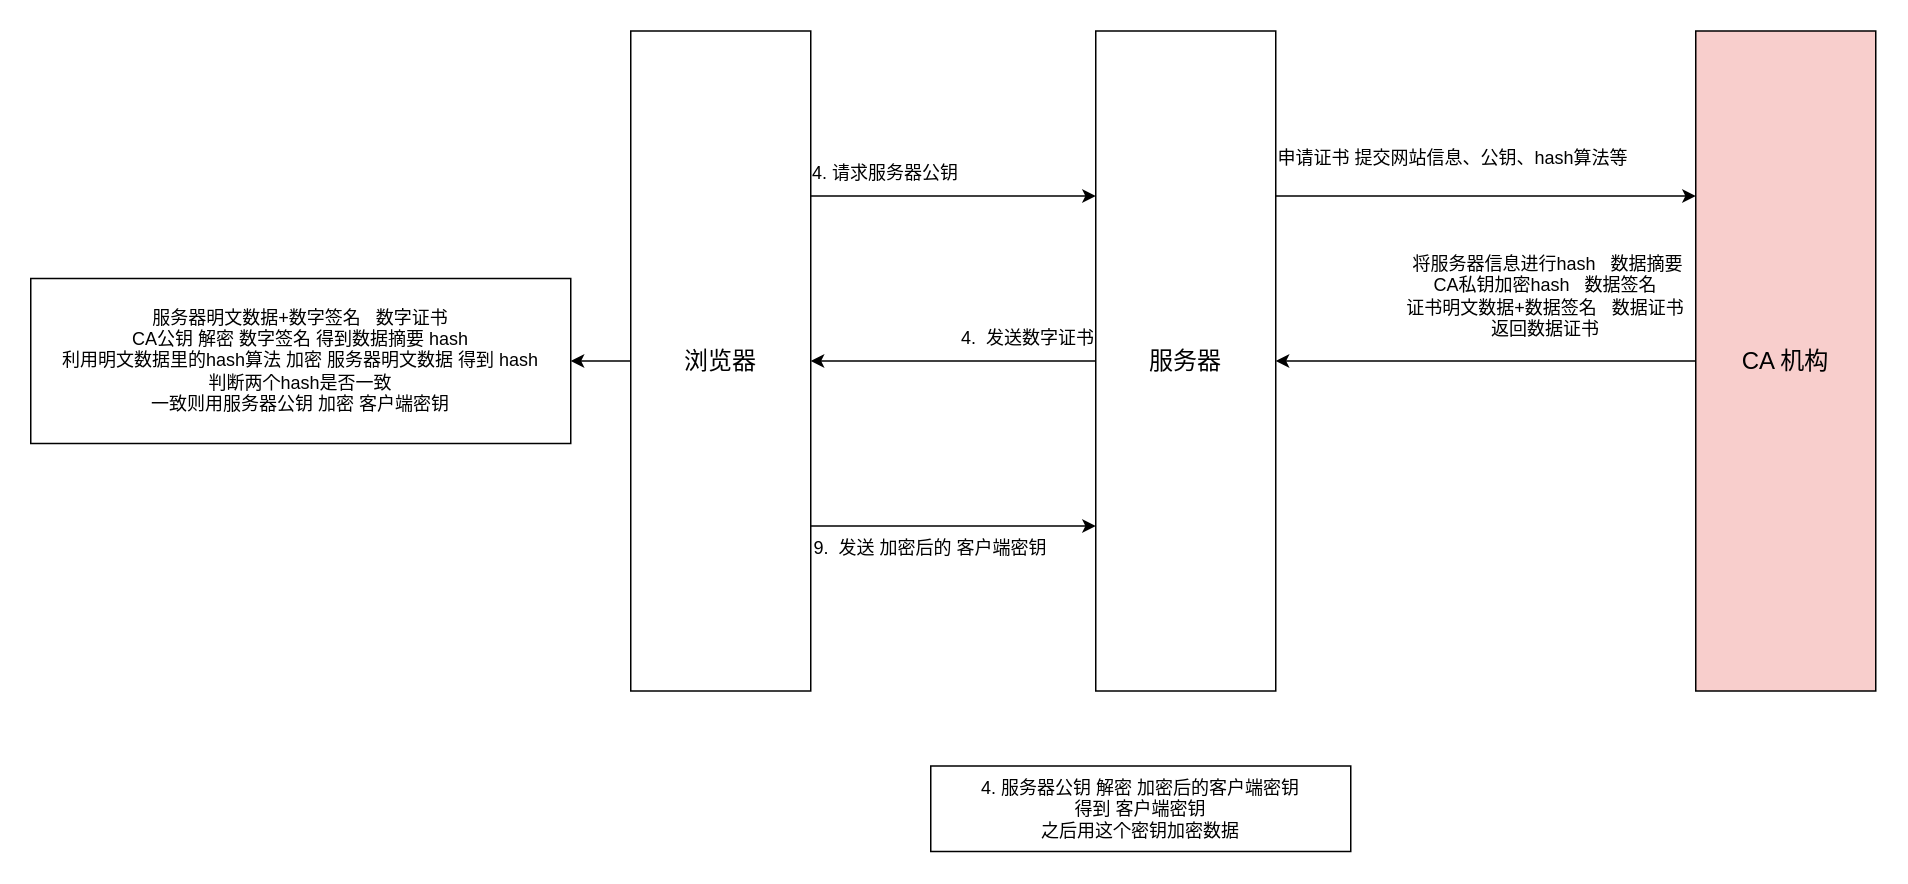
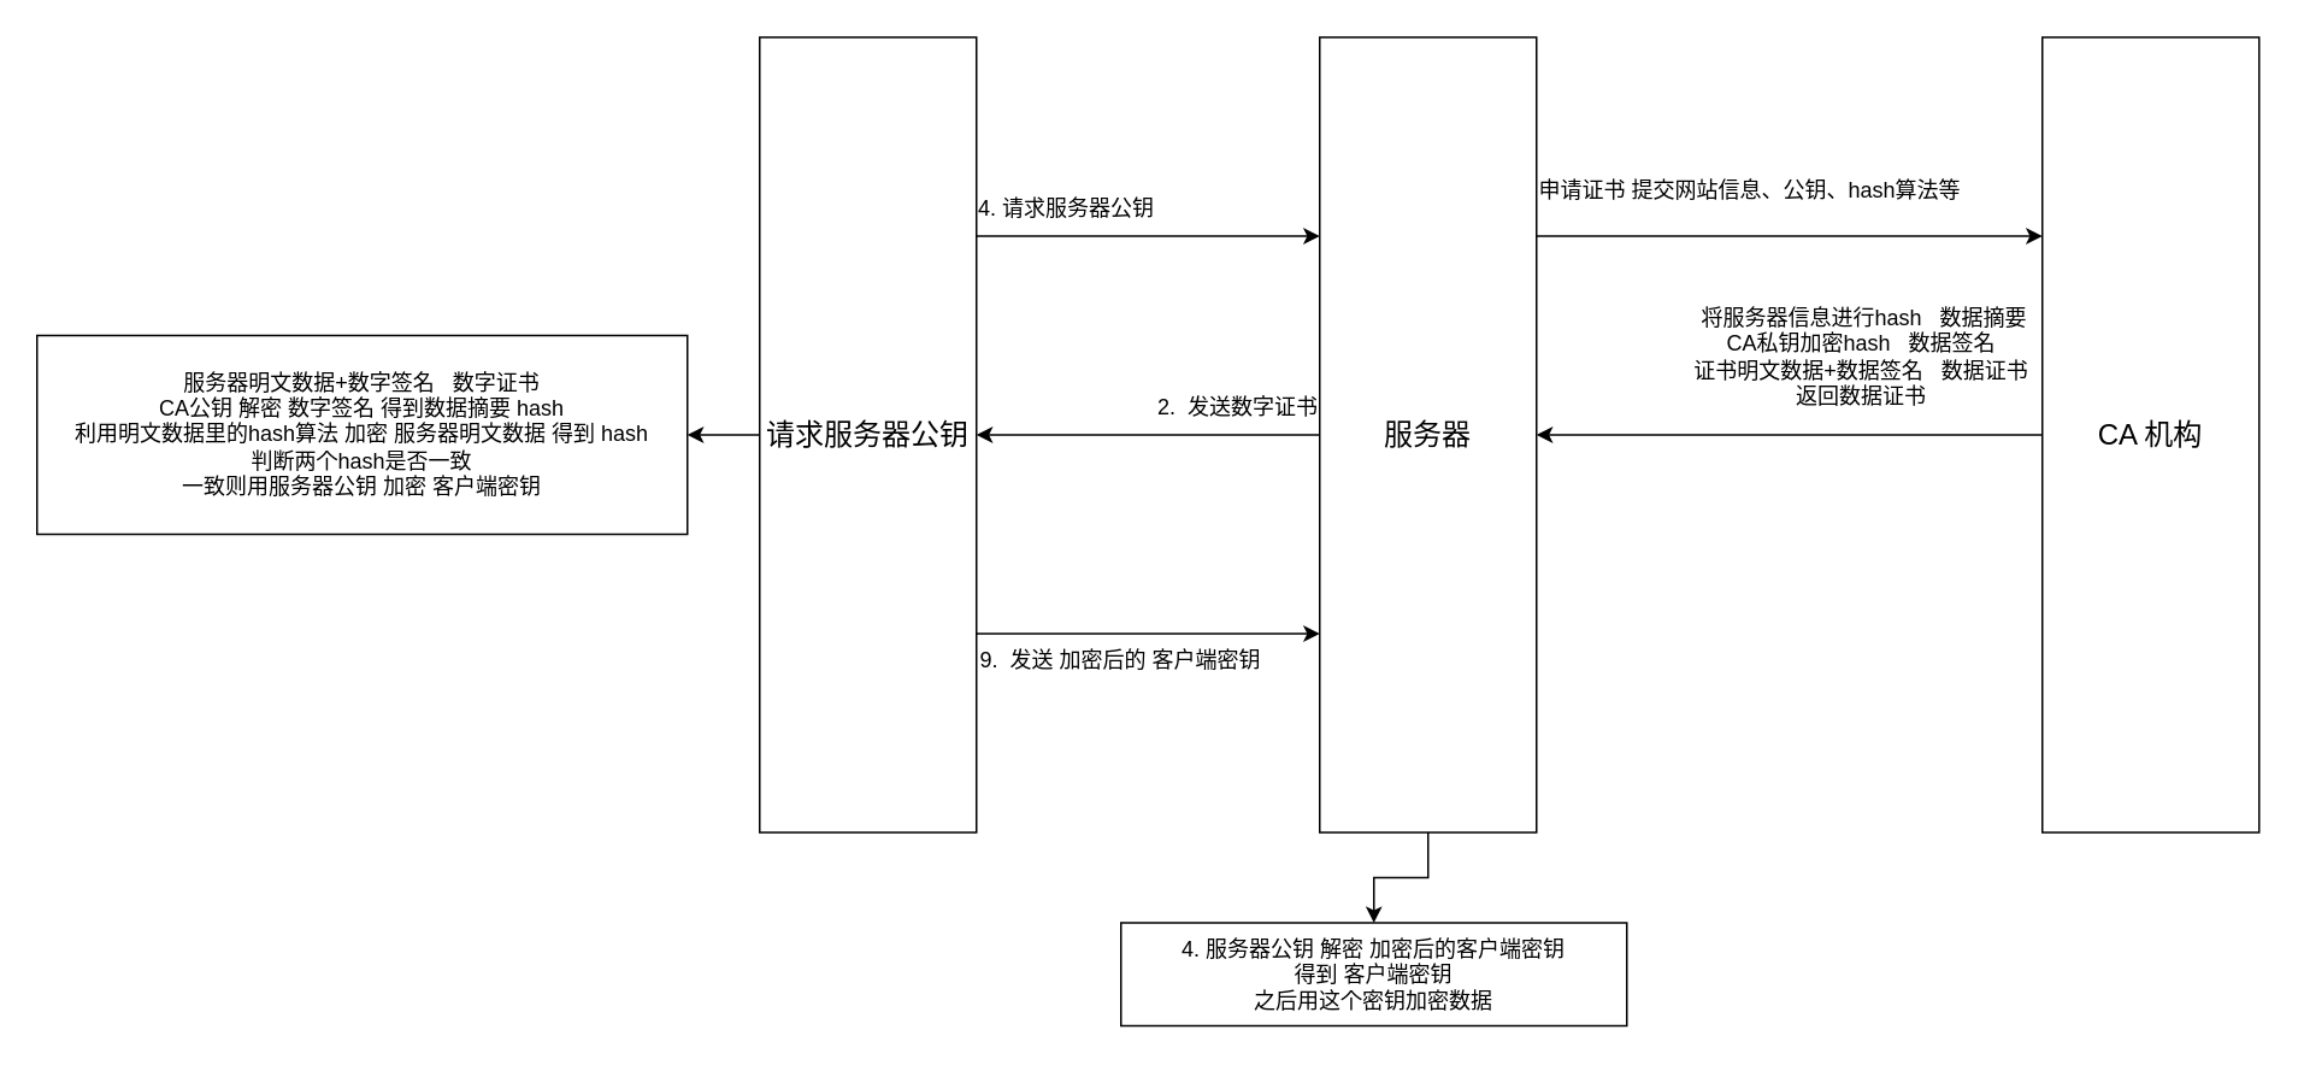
- <mxCell id="11" value="4.&amp;nbsp; 发送数字证书" style="text;html=1;strokeColor=none;fillColor=none;align=center;verticalAlign=middle;whiteSpace=wrap;rounded=0;" vertex="1" parent="1"><mxGeometry x="610" y="210" width="150" height="30" as="geometry" /></mxCell>
+ <mxCell id="11" value="2.&amp;nbsp; 发送数字证书" style="text;html=1;strokeColor=none;fillColor=none;align=center;verticalAlign=middle;whiteSpace=wrap;rounded=0;" vertex="1" parent="1"><mxGeometry x="610" y="210" width="150" height="30" as="geometry" /></mxCell>
- <mxCell id="5" value="&lt;font style=&quot;font-size: 16px&quot;&gt;浏览器&lt;/font&gt;" style="rounded=0;whiteSpace=wrap;html=1;" vertex="1" parent="1"><mxGeometry x="420" y="20" width="120" height="440" as="geometry" /></mxCell>
+ <mxCell id="5" value="&lt;font style=&quot;font-size: 16px&quot;&gt;请求服务器公钥&lt;/font&gt;" style="rounded=0;whiteSpace=wrap;html=1;" vertex="1" parent="1"><mxGeometry x="420" y="20" width="120" height="440" as="geometry" /></mxCell>
- <mxCell id="14" value="&lt;span style=&quot;font-size: 16px&quot;&gt;CA 机构&lt;/span&gt;" style="rounded=0;whiteSpace=wrap;html=1;fillColor=#f8cecc;" vertex="1" parent="1"><mxGeometry x="1130" y="20" width="120" height="440" as="geometry" /></mxCell>
+ <mxCell id="14" value="&lt;span style=&quot;font-size: 16px&quot;&gt;CA 机构&lt;/span&gt;" style="rounded=0;whiteSpace=wrap;html=1;" vertex="1" parent="1"><mxGeometry x="1130" y="20" width="120" height="440" as="geometry" /></mxCell>
+ <mxCell id="8" style="edgeStyle=orthogonalEdgeStyle;rounded=0;orthogonalLoop=1;jettySize=auto;html=1;exitX=0.5;exitY=1;exitDx=0;exitDy=0;entryX=0.5;entryY=0;entryDx=0;entryDy=0;" edge="1" parent="1" source="9" target="18"><mxGeometry relative="1" as="geometry"><mxPoint x="790" y="530" as="targetPoint" /></mxGeometry></mxCell>
